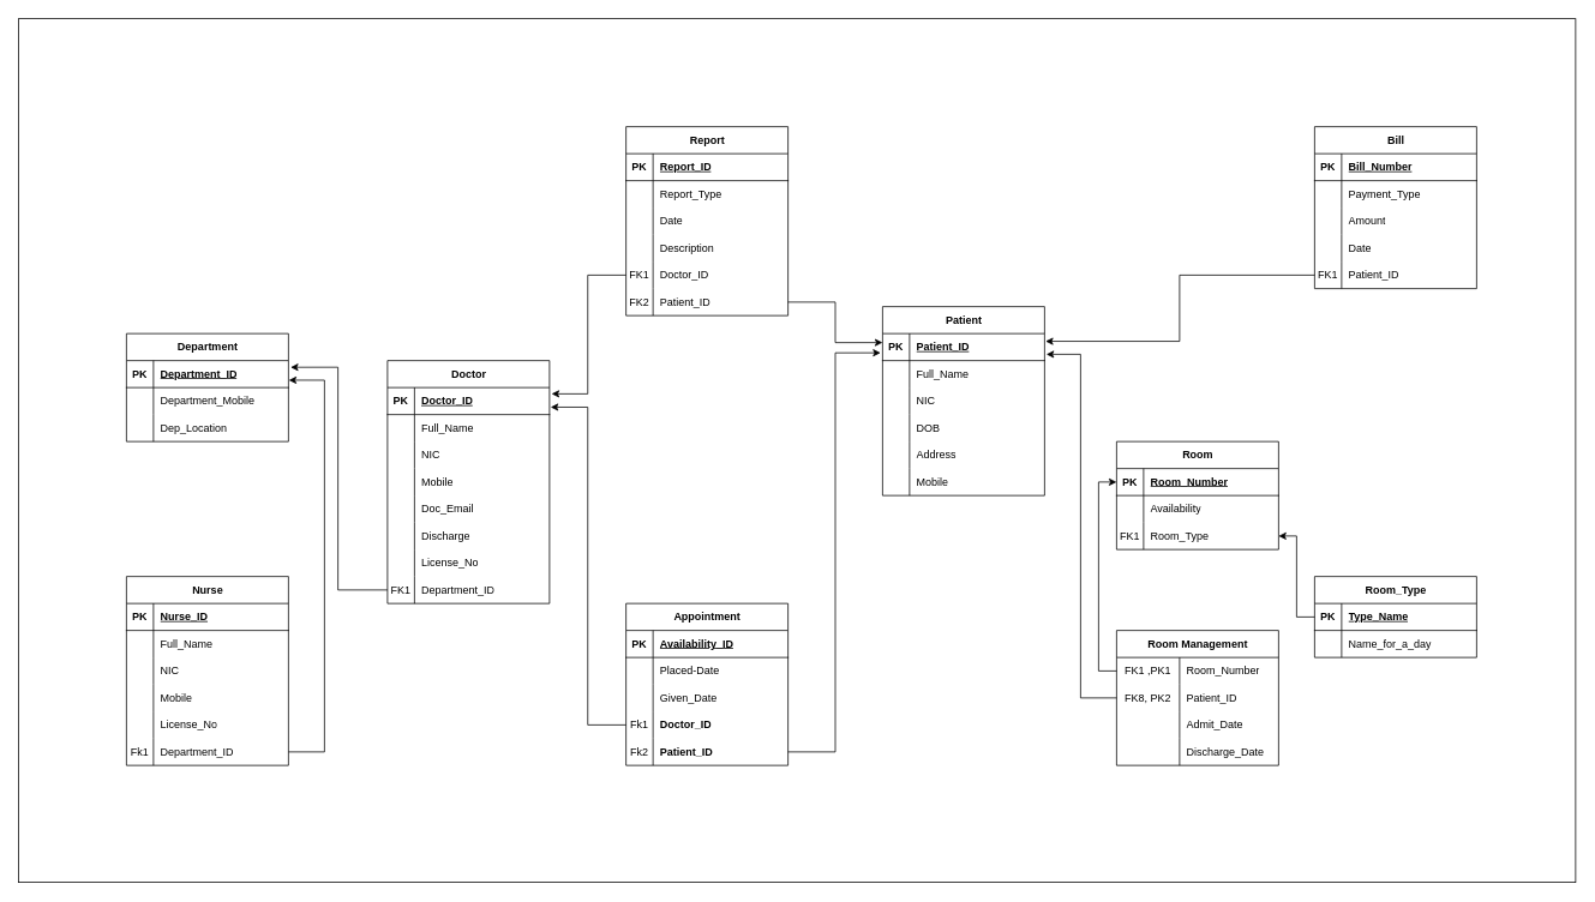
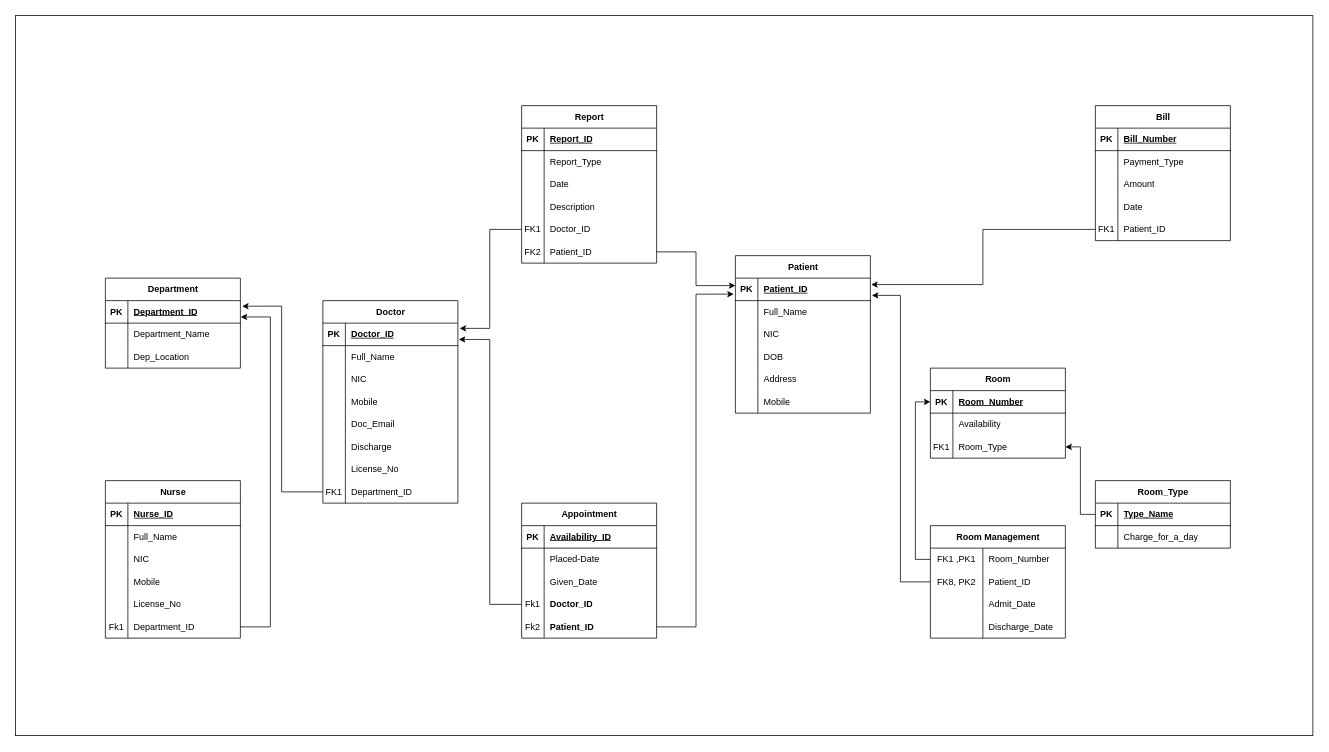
- <mxCell id="88" value="Department_Mobile" style="shape=partialRectangle;connectable=0;fillColor=none;top=0;left=0;bottom=0;right=0;align=left;spacingLeft=6;overflow=hidden;whiteSpace=wrap;html=1;" parent="86" vertex="1"><mxGeometry x="30" width="150" height="30" as="geometry"><mxRectangle width="150" height="30" as="alternateBounds" /></mxGeometry></mxCell>
+ <mxCell id="88" value="Department_Name" style="shape=partialRectangle;connectable=0;fillColor=none;top=0;left=0;bottom=0;right=0;align=left;spacingLeft=6;overflow=hidden;whiteSpace=wrap;html=1;" parent="86" vertex="1"><mxGeometry x="30" width="150" height="30" as="geometry"><mxRectangle width="150" height="30" as="alternateBounds" /></mxGeometry></mxCell>
- <mxCell id="143" value="Name_for_a_day" style="shape=partialRectangle;connectable=0;fillColor=none;top=0;left=0;bottom=0;right=0;align=left;spacingLeft=6;overflow=hidden;whiteSpace=wrap;html=1;" parent="141" vertex="1"><mxGeometry x="30" width="150" height="30" as="geometry"><mxRectangle width="150" height="30" as="alternateBounds" /></mxGeometry></mxCell>
+ <mxCell id="143" value="Charge_for_a_day" style="shape=partialRectangle;connectable=0;fillColor=none;top=0;left=0;bottom=0;right=0;align=left;spacingLeft=6;overflow=hidden;whiteSpace=wrap;html=1;" parent="141" vertex="1"><mxGeometry x="30" width="150" height="30" as="geometry"><mxRectangle width="150" height="30" as="alternateBounds" /></mxGeometry></mxCell>
